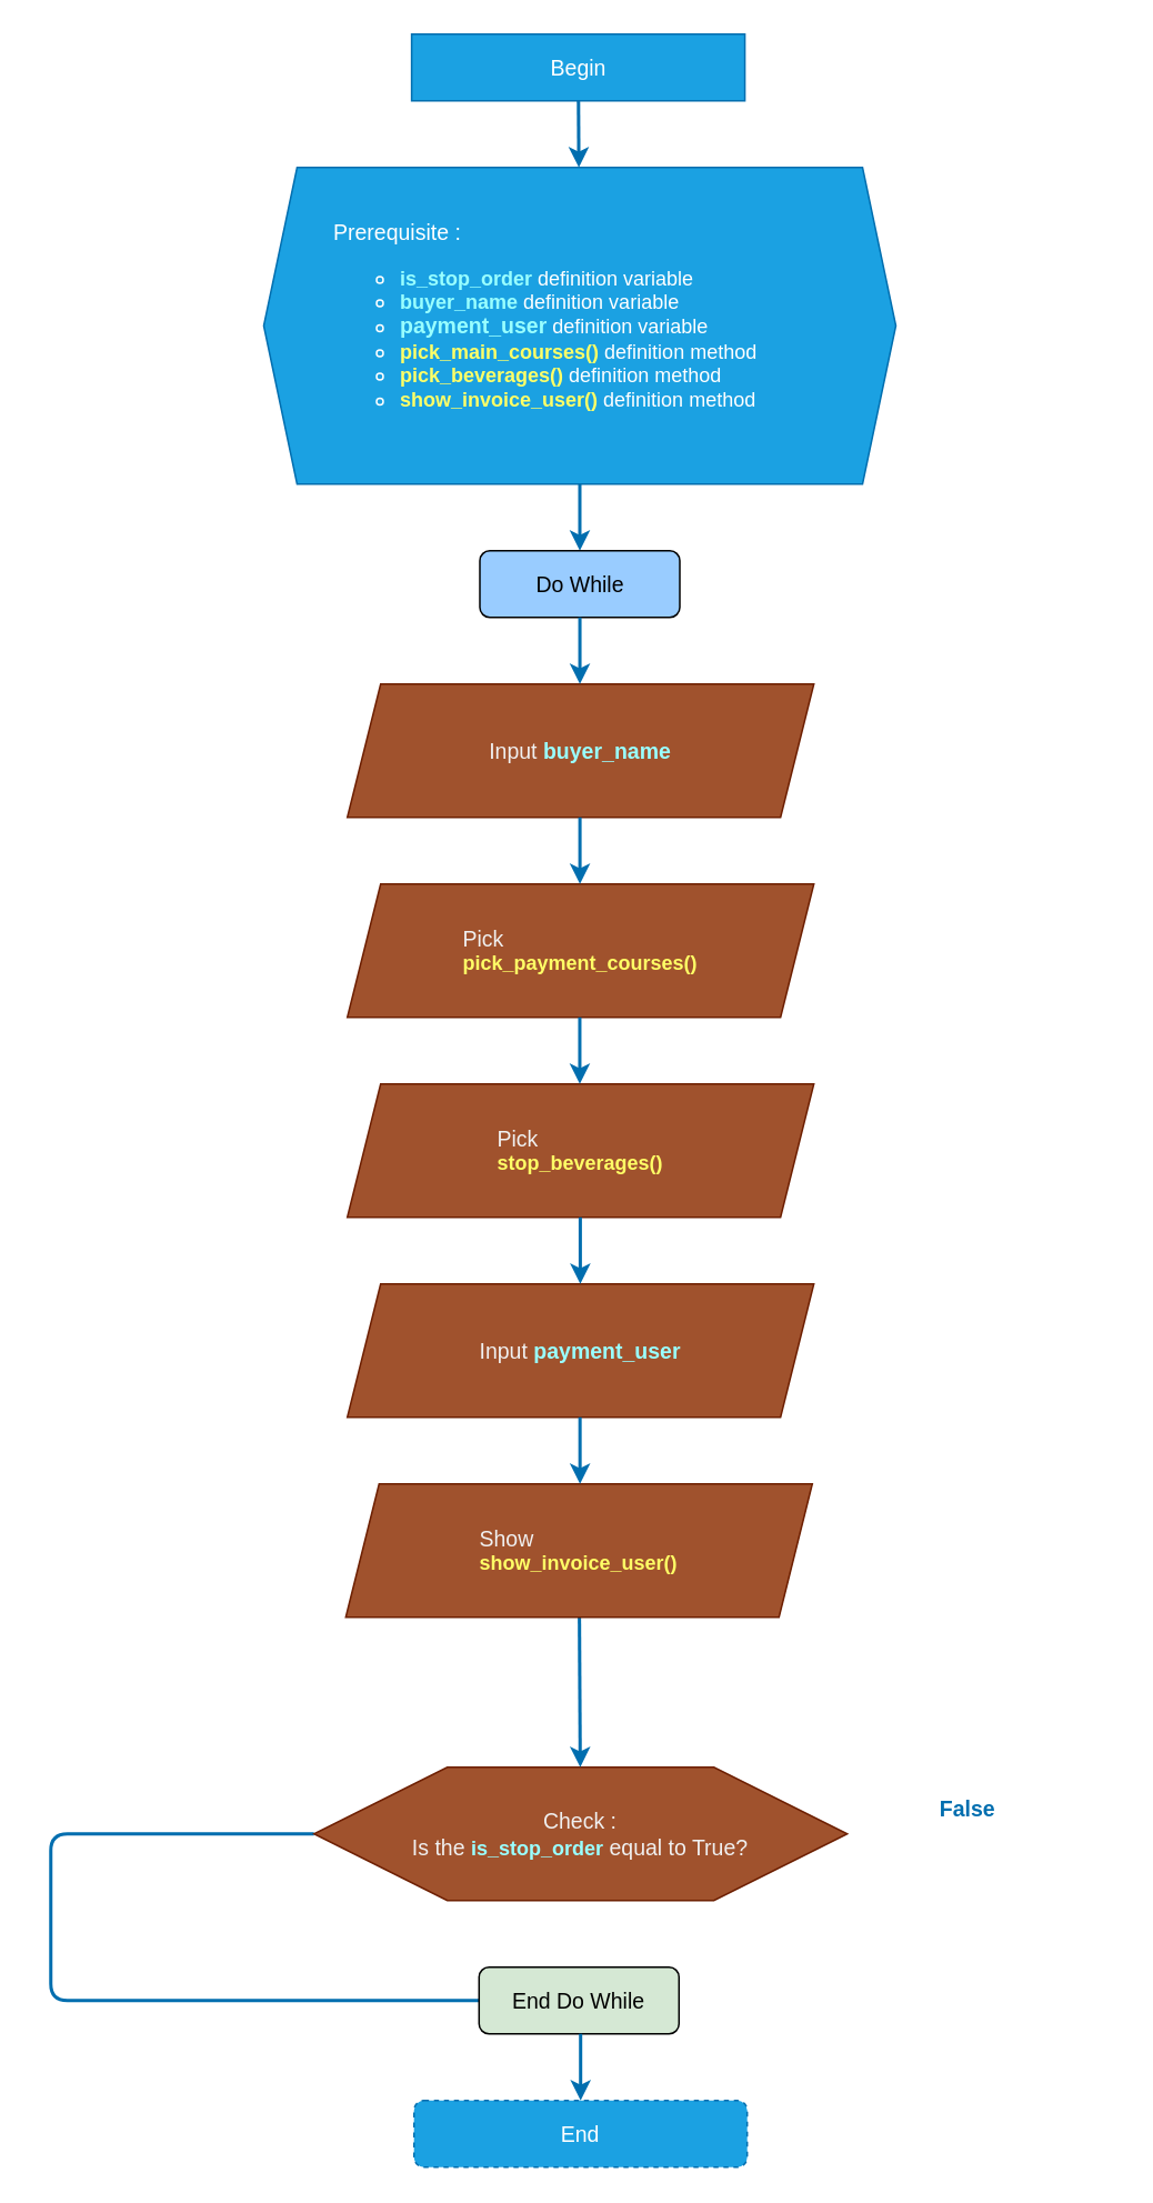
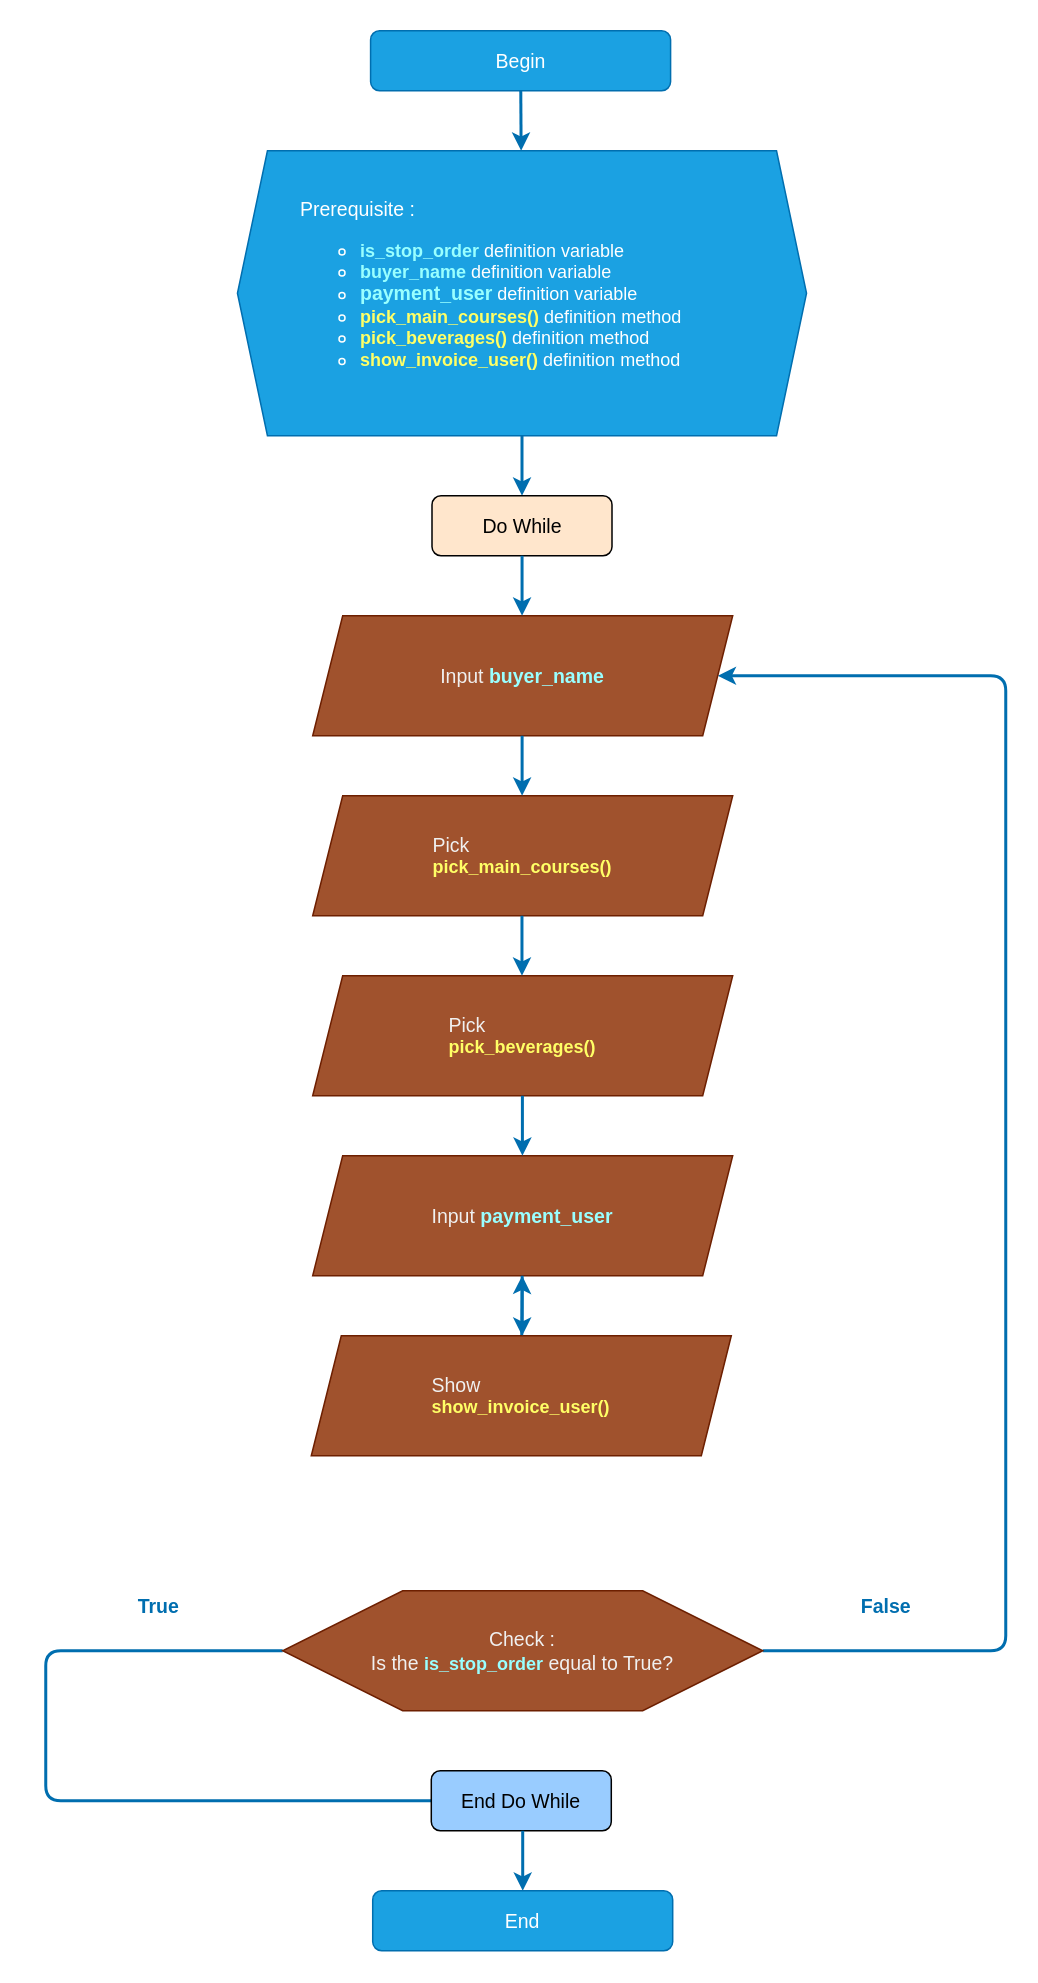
- <mxCell id="4" value="&lt;font style=&quot;font-size: 13px&quot;&gt;Begin&lt;/font&gt;" style="whiteSpace=wrap;html=1;fillColor=#1ba1e2;fontColor=#ffffff;strokeColor=#006EAF;rounded=0;" parent="1" vertex="1"><mxGeometry x="246.56" y="20" width="200" height="40" as="geometry" /></mxCell>
+ <mxCell id="4" value="&lt;font style=&quot;font-size: 13px&quot;&gt;Begin&lt;/font&gt;" style="rounded=1;whiteSpace=wrap;html=1;fillColor=#1ba1e2;fontColor=#ffffff;strokeColor=#006EAF;" parent="1" vertex="1"><mxGeometry x="246.56" y="20" width="200" height="40" as="geometry" /></mxCell>
- <mxCell id="7" value="&lt;font style=&quot;font-size: 13px&quot; color=&quot;#000000&quot;&gt;Do While&lt;/font&gt;" style="rounded=1;whiteSpace=wrap;html=1;fillColor=#99CCFF;" parent="1" vertex="1"><mxGeometry x="287.5" y="330" width="120" height="40" as="geometry" /></mxCell>
+ <mxCell id="7" value="&lt;font style=&quot;font-size: 13px&quot; color=&quot;#000000&quot;&gt;Do While&lt;/font&gt;" style="rounded=1;whiteSpace=wrap;html=1;fillColor=#ffe6cc;" parent="1" vertex="1"><mxGeometry x="287.5" y="330" width="120" height="40" as="geometry" /></mxCell>
- <mxCell id="16" value="&lt;div style=&quot;text-align: left&quot;&gt;&lt;span style=&quot;font-size: 13px&quot;&gt;&lt;font color=&quot;#f0f0f0&quot;&gt;Pick&lt;/font&gt;&amp;nbsp;&lt;/span&gt;&lt;/div&gt;&lt;b style=&quot;text-align: left&quot;&gt;&lt;font color=&quot;#ffff66&quot;&gt;pick_payment_courses()&lt;/font&gt;&lt;/b&gt;" style="shape=parallelogram;perimeter=parallelogramPerimeter;whiteSpace=wrap;html=1;fixedSize=1;fontColor=#ffffff;fillColor=#a0522d;align=center;strokeColor=#6D1F00;" vertex="1" parent="1"><mxGeometry x="207.97" y="530" width="280" height="80" as="geometry" /></mxCell>
+ <mxCell id="16" value="&lt;div style=&quot;text-align: left&quot;&gt;&lt;span style=&quot;font-size: 13px&quot;&gt;&lt;font color=&quot;#f0f0f0&quot;&gt;Pick&lt;/font&gt;&amp;nbsp;&lt;/span&gt;&lt;/div&gt;&lt;b style=&quot;text-align: left&quot;&gt;&lt;font color=&quot;#ffff66&quot;&gt;pick_main_courses()&lt;/font&gt;&lt;/b&gt;" style="shape=parallelogram;perimeter=parallelogramPerimeter;whiteSpace=wrap;html=1;fixedSize=1;fontColor=#ffffff;fillColor=#a0522d;align=center;strokeColor=#6D1F00;" vertex="1" parent="1"><mxGeometry x="207.97" y="530" width="280" height="80" as="geometry" /></mxCell>
- <mxCell id="18" value="&lt;div style=&quot;text-align: left&quot;&gt;&lt;span style=&quot;font-size: 13px&quot;&gt;&lt;font color=&quot;#f0f0f0&quot;&gt;Pick&lt;/font&gt;&amp;nbsp;&lt;/span&gt;&lt;/div&gt;&lt;b style=&quot;text-align: left&quot;&gt;&lt;font color=&quot;#ffff66&quot;&gt;stop_beverages()&lt;/font&gt;&lt;/b&gt;" style="shape=parallelogram;perimeter=parallelogramPerimeter;whiteSpace=wrap;html=1;fixedSize=1;fontColor=#ffffff;fillColor=#a0522d;align=center;strokeColor=#6D1F00;" vertex="1" parent="1"><mxGeometry x="207.96" y="650" width="280" height="80" as="geometry" /></mxCell>
+ <mxCell id="18" value="&lt;div style=&quot;text-align: left&quot;&gt;&lt;span style=&quot;font-size: 13px&quot;&gt;&lt;font color=&quot;#f0f0f0&quot;&gt;Pick&lt;/font&gt;&amp;nbsp;&lt;/span&gt;&lt;/div&gt;&lt;b style=&quot;text-align: left&quot;&gt;&lt;font color=&quot;#ffff66&quot;&gt;pick_beverages()&lt;/font&gt;&lt;/b&gt;" style="shape=parallelogram;perimeter=parallelogramPerimeter;whiteSpace=wrap;html=1;fixedSize=1;fontColor=#ffffff;fillColor=#a0522d;align=center;strokeColor=#6D1F00;" vertex="1" parent="1"><mxGeometry x="207.96" y="650" width="280" height="80" as="geometry" /></mxCell>
+ <mxCell id="8" style="edgeStyle=none;html=1;exitX=1;exitY=0.5;exitDx=0;exitDy=0;strokeColor=#006EAF;strokeWidth=2;entryX=1;entryY=0.5;entryDx=0;entryDy=0;" edge="1" parent="1" source="10" target="15"><mxGeometry relative="1" as="geometry"><mxPoint x="580" y="480" as="targetPoint" /><Array as="points"><mxPoint x="670" y="1100" /><mxPoint x="670" y="760" /><mxPoint x="670" y="450" /></Array></mxGeometry></mxCell>
- <mxCell id="22" value="" style="edgeStyle=none;html=1;strokeColor=#006EAF;strokeWidth=2;" edge="1" parent="1" source="23" target="10"><mxGeometry relative="1" as="geometry" /></mxCell>
+ <mxCell id="22" value="" style="edgeStyle=none;html=1;strokeColor=#006EAF;strokeWidth=2;" edge="1" parent="1" source="23" target="20"><mxGeometry relative="1" as="geometry" /></mxCell>
+ <mxCell id="26" value="True" style="text;html=1;resizable=0;autosize=1;align=center;verticalAlign=middle;points=[];fillColor=none;strokeColor=none;rounded=0;fontSize=13;fontColor=#006EAF;fontStyle=1" vertex="1" parent="1"><mxGeometry x="85" y="1060" width="40" height="20" as="geometry" /></mxCell>
- <mxCell id="12" value="False" style="text;html=1;resizable=0;autosize=1;align=center;verticalAlign=middle;points=[];fillColor=none;strokeColor=none;rounded=0;fontSize=13;fontColor=#006EAF;fontStyle=1" parent="1" vertex="1"><mxGeometry x="555" y="1075" width="50" height="20" as="geometry" /></mxCell>
+ <mxCell id="12" value="False" style="text;html=1;resizable=0;autosize=1;align=center;verticalAlign=middle;points=[];fillColor=none;strokeColor=none;rounded=0;fontSize=13;fontColor=#006EAF;fontStyle=1" parent="1" vertex="1"><mxGeometry x="565" y="1060" width="50" height="20" as="geometry" /></mxCell>
- <mxCell id="11" value="&lt;font style=&quot;font-size: 13px&quot; color=&quot;#000000&quot;&gt;End Do While&lt;/font&gt;" style="rounded=1;whiteSpace=wrap;html=1;fillColor=#d5e8d4;" parent="1" vertex="1"><mxGeometry x="287.03" y="1180" width="120" height="40" as="geometry" /></mxCell>
+ <mxCell id="11" value="&lt;font style=&quot;font-size: 13px&quot; color=&quot;#000000&quot;&gt;End Do While&lt;/font&gt;" style="rounded=1;whiteSpace=wrap;html=1;fillColor=#99CCFF;" parent="1" vertex="1"><mxGeometry x="287.03" y="1180" width="120" height="40" as="geometry" /></mxCell>
- <mxCell id="14" value="&lt;font style=&quot;font-size: 13px&quot;&gt;End&lt;/font&gt;" style="rounded=1;whiteSpace=wrap;html=1;fillColor=#1BA1E2;fontColor=#ffffff;strokeColor=#006EAF;dashed=1;" parent="1" vertex="1"><mxGeometry x="247.97" y="1260" width="200" height="40" as="geometry" /></mxCell>
+ <mxCell id="14" value="&lt;font style=&quot;font-size: 13px&quot;&gt;End&lt;/font&gt;" style="rounded=1;whiteSpace=wrap;html=1;fillColor=#1BA1E2;fontColor=#ffffff;strokeColor=#006EAF;" parent="1" vertex="1"><mxGeometry x="247.97" y="1260" width="200" height="40" as="geometry" /></mxCell>
